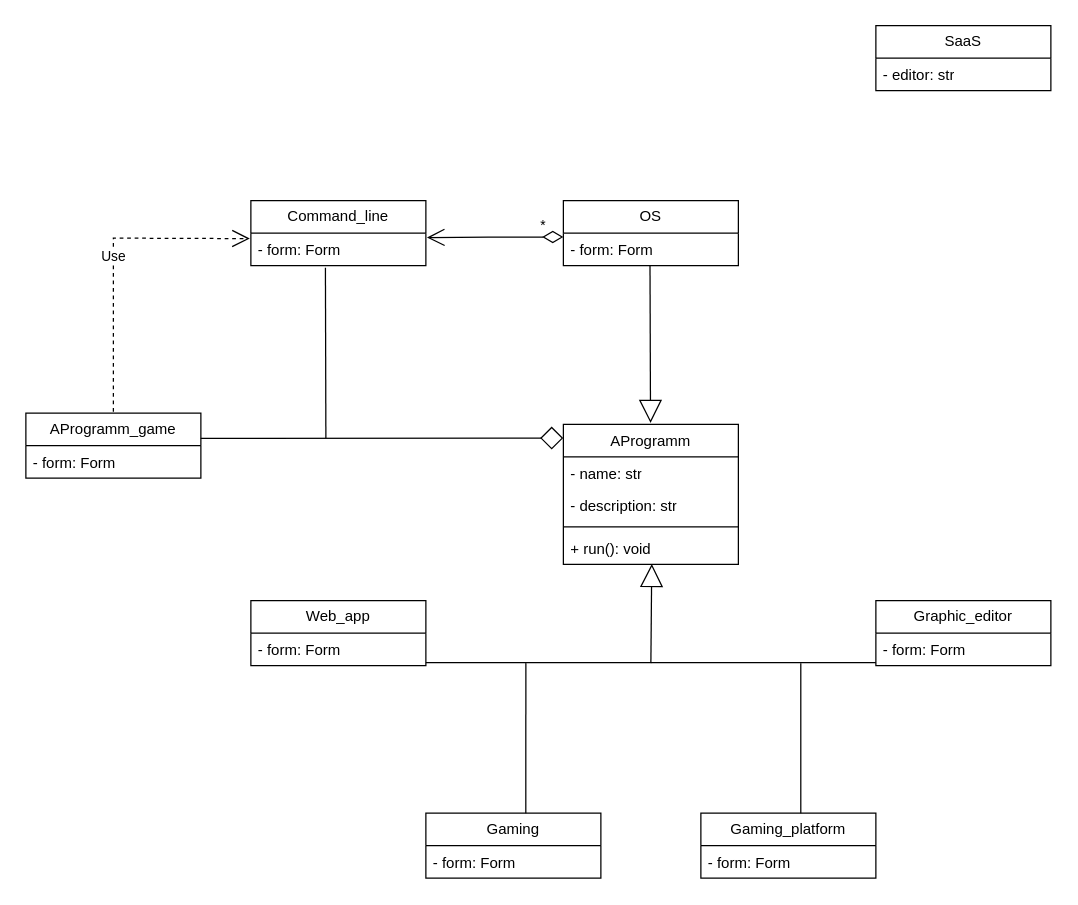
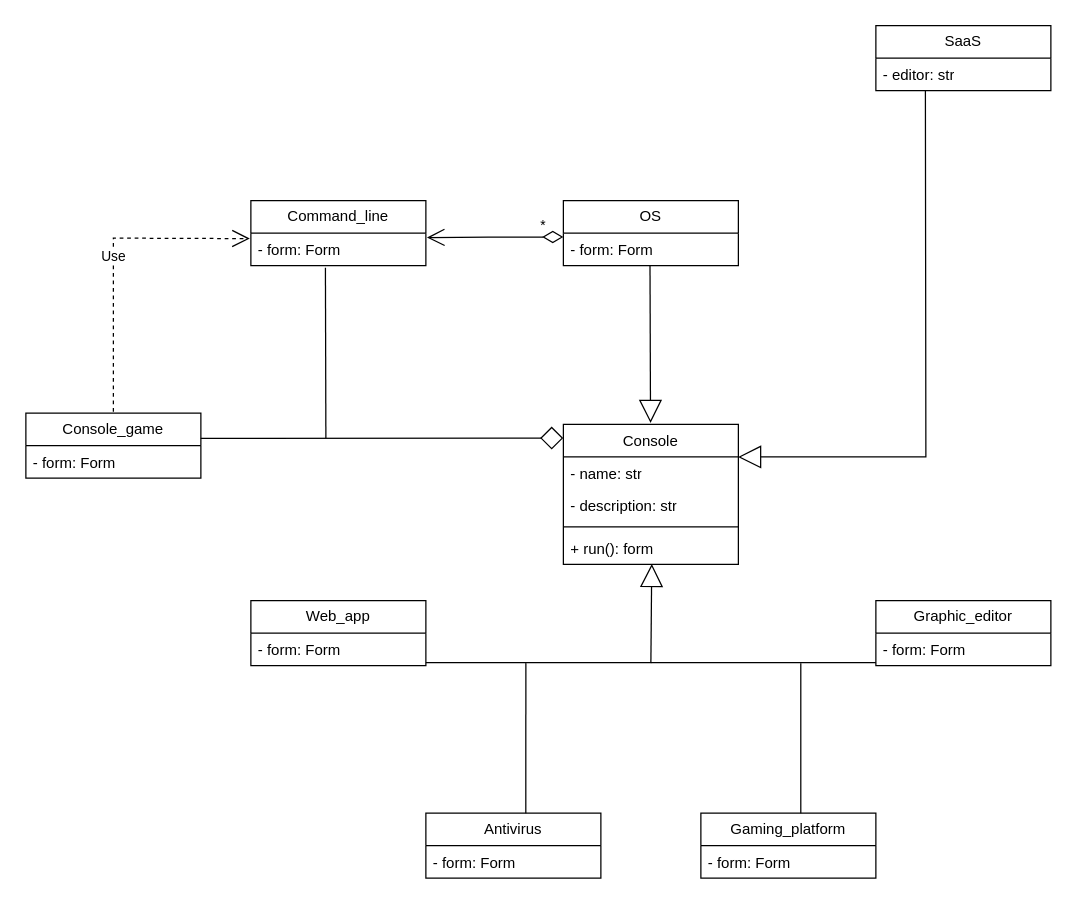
+ <mxCell id="32" value="" style="endArrow=block;endSize=16;endFill=0;html=1;rounded=0;entryX=0.998;entryY=0.004;entryDx=0;entryDy=0;entryPerimeter=0;exitX=0.283;exitY=1;exitDx=0;exitDy=0;exitPerimeter=0;" edge="1" parent="1" source="5" target="26"><mxGeometry width="160" relative="1" as="geometry"><mxPoint x="740" y="100" as="sourcePoint" /><mxPoint x="741" y="226" as="targetPoint" /><Array as="points"><mxPoint x="740" y="365" /></Array></mxGeometry></mxCell>
- <mxCell id="16" value="AProgramm_game" style="swimlane;fontStyle=0;childLayout=stackLayout;horizontal=1;startSize=26;fillColor=none;horizontalStack=0;resizeParent=1;resizeParentMax=0;resizeLast=0;collapsible=1;marginBottom=0;whiteSpace=wrap;html=1;" parent="1" vertex="1"><mxGeometry x="20" y="330" width="140" height="52" as="geometry" /></mxCell>
+ <mxCell id="16" value="Console_game" style="swimlane;fontStyle=0;childLayout=stackLayout;horizontal=1;startSize=26;fillColor=none;horizontalStack=0;resizeParent=1;resizeParentMax=0;resizeLast=0;collapsible=1;marginBottom=0;whiteSpace=wrap;html=1;" parent="1" vertex="1"><mxGeometry x="20" y="330" width="140" height="52" as="geometry" /></mxCell>
- <mxCell id="25" value="&lt;span style=&quot;font-weight: 400;&quot;&gt;AProgramm&lt;/span&gt;" style="swimlane;fontStyle=1;align=center;verticalAlign=top;childLayout=stackLayout;horizontal=1;startSize=26;horizontalStack=0;resizeParent=1;resizeParentMax=0;resizeLast=0;collapsible=1;marginBottom=0;whiteSpace=wrap;html=1;" vertex="1" parent="1"><mxGeometry x="450" y="339" width="140" height="112" as="geometry" /></mxCell>
+ <mxCell id="25" value="&lt;span style=&quot;font-weight: 400;&quot;&gt;Console&lt;/span&gt;" style="swimlane;fontStyle=1;align=center;verticalAlign=top;childLayout=stackLayout;horizontal=1;startSize=26;horizontalStack=0;resizeParent=1;resizeParentMax=0;resizeLast=0;collapsible=1;marginBottom=0;whiteSpace=wrap;html=1;" vertex="1" parent="1"><mxGeometry x="450" y="339" width="140" height="112" as="geometry" /></mxCell>
- <mxCell id="29" value="+ run(): void" style="text;strokeColor=none;fillColor=none;align=left;verticalAlign=top;spacingLeft=4;spacingRight=4;overflow=hidden;rotatable=0;points=[[0,0.5],[1,0.5]];portConstraint=eastwest;whiteSpace=wrap;html=1;" vertex="1" parent="25"><mxGeometry y="86" width="140" height="26" as="geometry" /></mxCell>
+ <mxCell id="29" value="+ run(): form" style="text;strokeColor=none;fillColor=none;align=left;verticalAlign=top;spacingLeft=4;spacingRight=4;overflow=hidden;rotatable=0;points=[[0,0.5],[1,0.5]];portConstraint=eastwest;whiteSpace=wrap;html=1;" vertex="1" parent="25"><mxGeometry y="86" width="140" height="26" as="geometry" /></mxCell>
- <mxCell id="6" value="Gaming" style="swimlane;fontStyle=0;childLayout=stackLayout;horizontal=1;startSize=26;fillColor=none;horizontalStack=0;resizeParent=1;resizeParentMax=0;resizeLast=0;collapsible=1;marginBottom=0;whiteSpace=wrap;html=1;" parent="1" vertex="1"><mxGeometry x="340" y="650" width="140" height="52" as="geometry" /></mxCell>
+ <mxCell id="6" value="Antivirus" style="swimlane;fontStyle=0;childLayout=stackLayout;horizontal=1;startSize=26;fillColor=none;horizontalStack=0;resizeParent=1;resizeParentMax=0;resizeLast=0;collapsible=1;marginBottom=0;whiteSpace=wrap;html=1;" parent="1" vertex="1"><mxGeometry x="340" y="650" width="140" height="52" as="geometry" /></mxCell>
